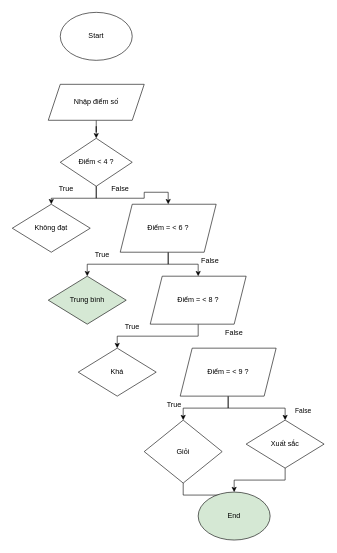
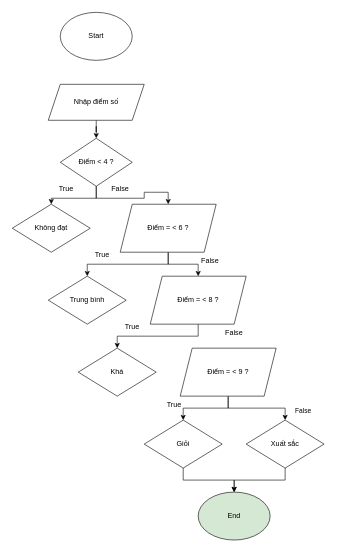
- <mxCell id="9" value="Trung bình" style="rhombus;whiteSpace=wrap;html=1;fillColor=#d5e8d4;" vertex="1" parent="1"><mxGeometry x="80" y="460" width="130" height="80" as="geometry" /></mxCell>
+ <mxCell id="9" value="Trung bình" style="rhombus;whiteSpace=wrap;html=1;" vertex="1" parent="1"><mxGeometry x="80" y="460" width="130" height="80" as="geometry" /></mxCell>
- <mxCell id="20" value="Giỏi" style="rhombus;whiteSpace=wrap;html=1;" vertex="1" parent="1"><mxGeometry x="240" y="700" width="130" height="105" as="geometry" /></mxCell>
+ <mxCell id="20" value="Giỏi" style="rhombus;whiteSpace=wrap;html=1;" vertex="1" parent="1"><mxGeometry x="240" y="700" width="130" height="80" as="geometry" /></mxCell>
